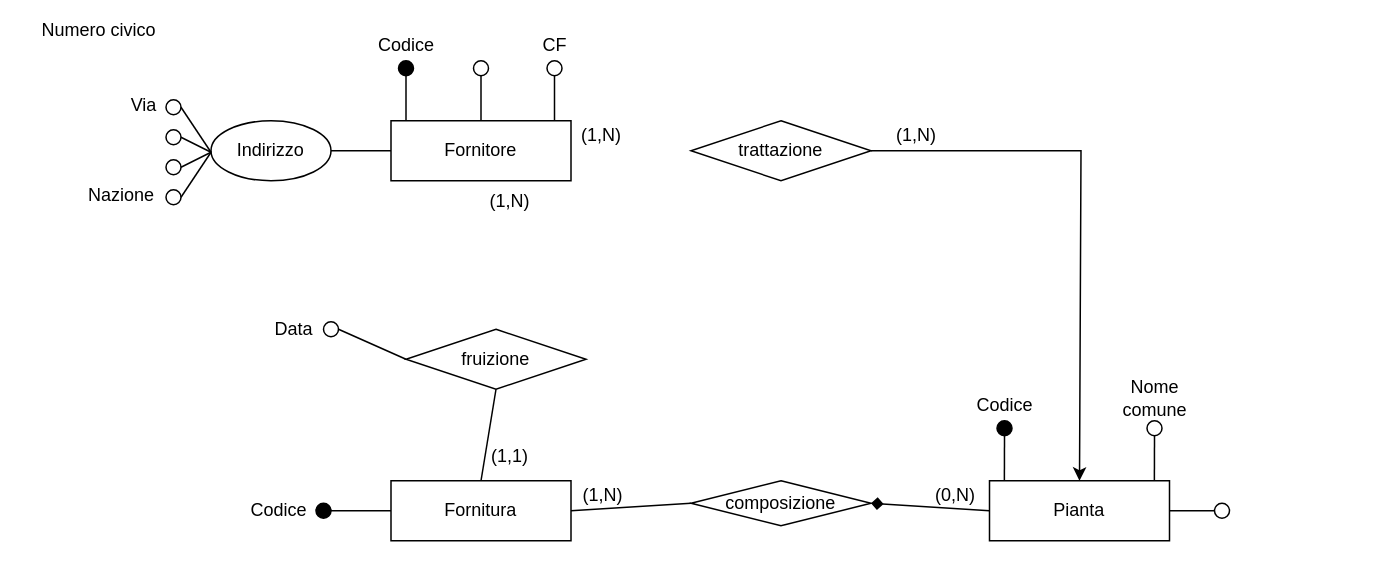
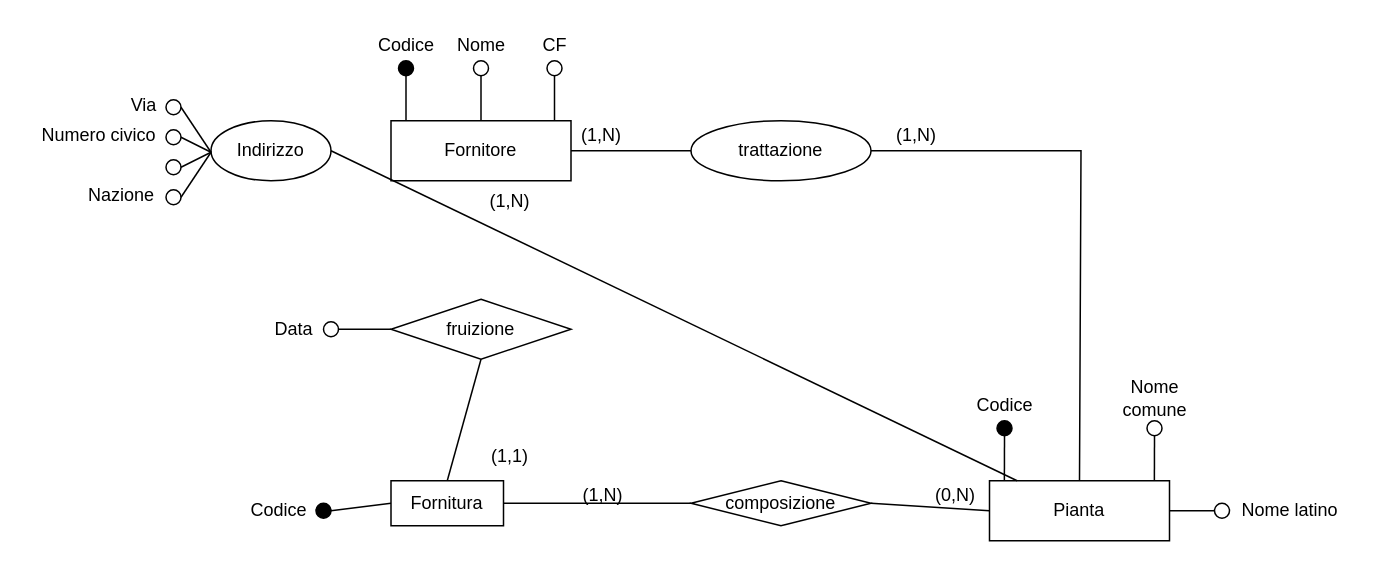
- <mxCell id="36" value="Numero civico" style="text;html=1;align=center;verticalAlign=middle;resizable=0;points=[];autosize=1;strokeColor=none;fillColor=none;" parent="1" vertex="1"><mxGeometry x="20" y="10" width="90" height="20" as="geometry" /></mxCell>
+ <mxCell id="36" value="Numero civico" style="text;html=1;align=center;verticalAlign=middle;resizable=0;points=[];autosize=1;strokeColor=none;fillColor=none;" parent="1" vertex="1"><mxGeometry x="20" y="80" width="90" height="20" as="geometry" /></mxCell>
+ <mxCell id="8" value="Nome" style="text;html=1;align=center;verticalAlign=middle;resizable=0;points=[];autosize=1;strokeColor=none;fillColor=none;" parent="1" vertex="1"><mxGeometry x="295" y="20" width="50" height="20" as="geometry" /></mxCell>
- <mxCell id="40" value="" style="endArrow=none;html=1;rounded=0;entryX=0;entryY=0.5;entryDx=0;entryDy=0;exitX=1;exitY=0.5;exitDx=0;exitDy=0;" parent="1" source="28" target="2" edge="1"><mxGeometry width="50" height="50" relative="1" as="geometry"><mxPoint x="195" y="176" as="sourcePoint" /><mxPoint x="245" y="126" as="targetPoint" /></mxGeometry></mxCell>
+ <mxCell id="40" value="" style="endArrow=none;html=1;rounded=0;exitX=1;exitY=0.5;exitDx=0;exitDy=0;" parent="1" source="28" target="16" edge="1"><mxGeometry width="50" height="50" relative="1" as="geometry"><mxPoint x="195" y="176" as="sourcePoint" /><mxPoint x="245" y="126" as="targetPoint" /></mxGeometry></mxCell>
+ <mxCell id="43" value="" style="endArrow=none;html=1;rounded=0;entryX=0;entryY=0.5;entryDx=0;entryDy=0;exitX=1;exitY=0.5;exitDx=0;exitDy=0;" parent="1" source="2" target="41" edge="1"><mxGeometry width="50" height="50" relative="1" as="geometry"><mxPoint x="430" y="190" as="sourcePoint" /><mxPoint x="480" y="140" as="targetPoint" /></mxGeometry></mxCell>
- <mxCell id="41" value="trattazione" style="rhombus;whiteSpace=wrap;html=1;" parent="1" vertex="1"><mxGeometry x="460" y="80" width="120" height="40" as="geometry" /></mxCell>
+ <mxCell id="41" value="trattazione" style="ellipse;whiteSpace=wrap;html=1;" parent="1" vertex="1"><mxGeometry x="460" y="80" width="120" height="40" as="geometry" /></mxCell>
- <mxCell id="13" value="fruizione" style="rhombus;whiteSpace=wrap;html=1;" parent="1" vertex="1"><mxGeometry x="270" y="219" width="120" height="40" as="geometry" /></mxCell>
+ <mxCell id="13" value="fruizione" style="rhombus;whiteSpace=wrap;html=1;" parent="1" vertex="1"><mxGeometry x="260" y="199" width="120" height="40" as="geometry" /></mxCell>
- <mxCell id="42" value="" style="endArrow=classic;html=1;rounded=0;exitX=1;exitY=0.5;exitDx=0;exitDy=0;entryX=0.5;entryY=0;entryDx=0;entryDy=0;" parent="1" source="41" target="16" edge="1"><mxGeometry width="50" height="50" relative="1" as="geometry"><mxPoint x="770" y="210" as="sourcePoint" /><mxPoint x="820" y="160" as="targetPoint" /><Array as="points"><mxPoint x="720" y="100" /></Array></mxGeometry></mxCell>
+ <mxCell id="42" value="" style="endArrow=none;html=1;rounded=0;exitX=1;exitY=0.5;exitDx=0;exitDy=0;entryX=0.5;entryY=0;entryDx=0;entryDy=0;" parent="1" source="41" target="16" edge="1"><mxGeometry width="50" height="50" relative="1" as="geometry"><mxPoint x="770" y="210" as="sourcePoint" /><mxPoint x="820" y="160" as="targetPoint" /><Array as="points"><mxPoint x="720" y="100" /></Array></mxGeometry></mxCell>
- <mxCell id="26" value="" style="endArrow=diamond;html=1;rounded=0;entryX=1;entryY=0.5;entryDx=0;entryDy=0;exitX=0;exitY=0.5;exitDx=0;exitDy=0;" parent="1" source="16" target="15" edge="1"><mxGeometry width="50" height="50" relative="1" as="geometry"><mxPoint x="700" y="310" as="sourcePoint" /><mxPoint x="750" y="260" as="targetPoint" /></mxGeometry></mxCell>
+ <mxCell id="26" value="" style="endArrow=none;html=1;rounded=0;entryX=1;entryY=0.5;entryDx=0;entryDy=0;exitX=0;exitY=0.5;exitDx=0;exitDy=0;" parent="1" source="16" target="15" edge="1"><mxGeometry width="50" height="50" relative="1" as="geometry"><mxPoint x="700" y="310" as="sourcePoint" /><mxPoint x="750" y="260" as="targetPoint" /></mxGeometry></mxCell>
- <mxCell id="12" value="Fornitura" style="rounded=0;whiteSpace=wrap;html=1;strokeWidth=1;perimeterSpacing=0;" parent="1" vertex="1"><mxGeometry x="260" y="320" width="120" height="40" as="geometry" /></mxCell>
+ <mxCell id="12" value="Fornitura" style="rounded=0;whiteSpace=wrap;html=1;strokeWidth=1;perimeterSpacing=0;" parent="1" vertex="1"><mxGeometry x="260" y="320" width="75" height="30" as="geometry" /></mxCell>
+ <mxCell id="22" value="Nome latino" style="text;html=1;align=center;verticalAlign=middle;resizable=0;points=[];autosize=1;strokeColor=none;fillColor=none;" parent="1" vertex="1"><mxGeometry x="819" y="330" width="80" height="20" as="geometry" /></mxCell>
